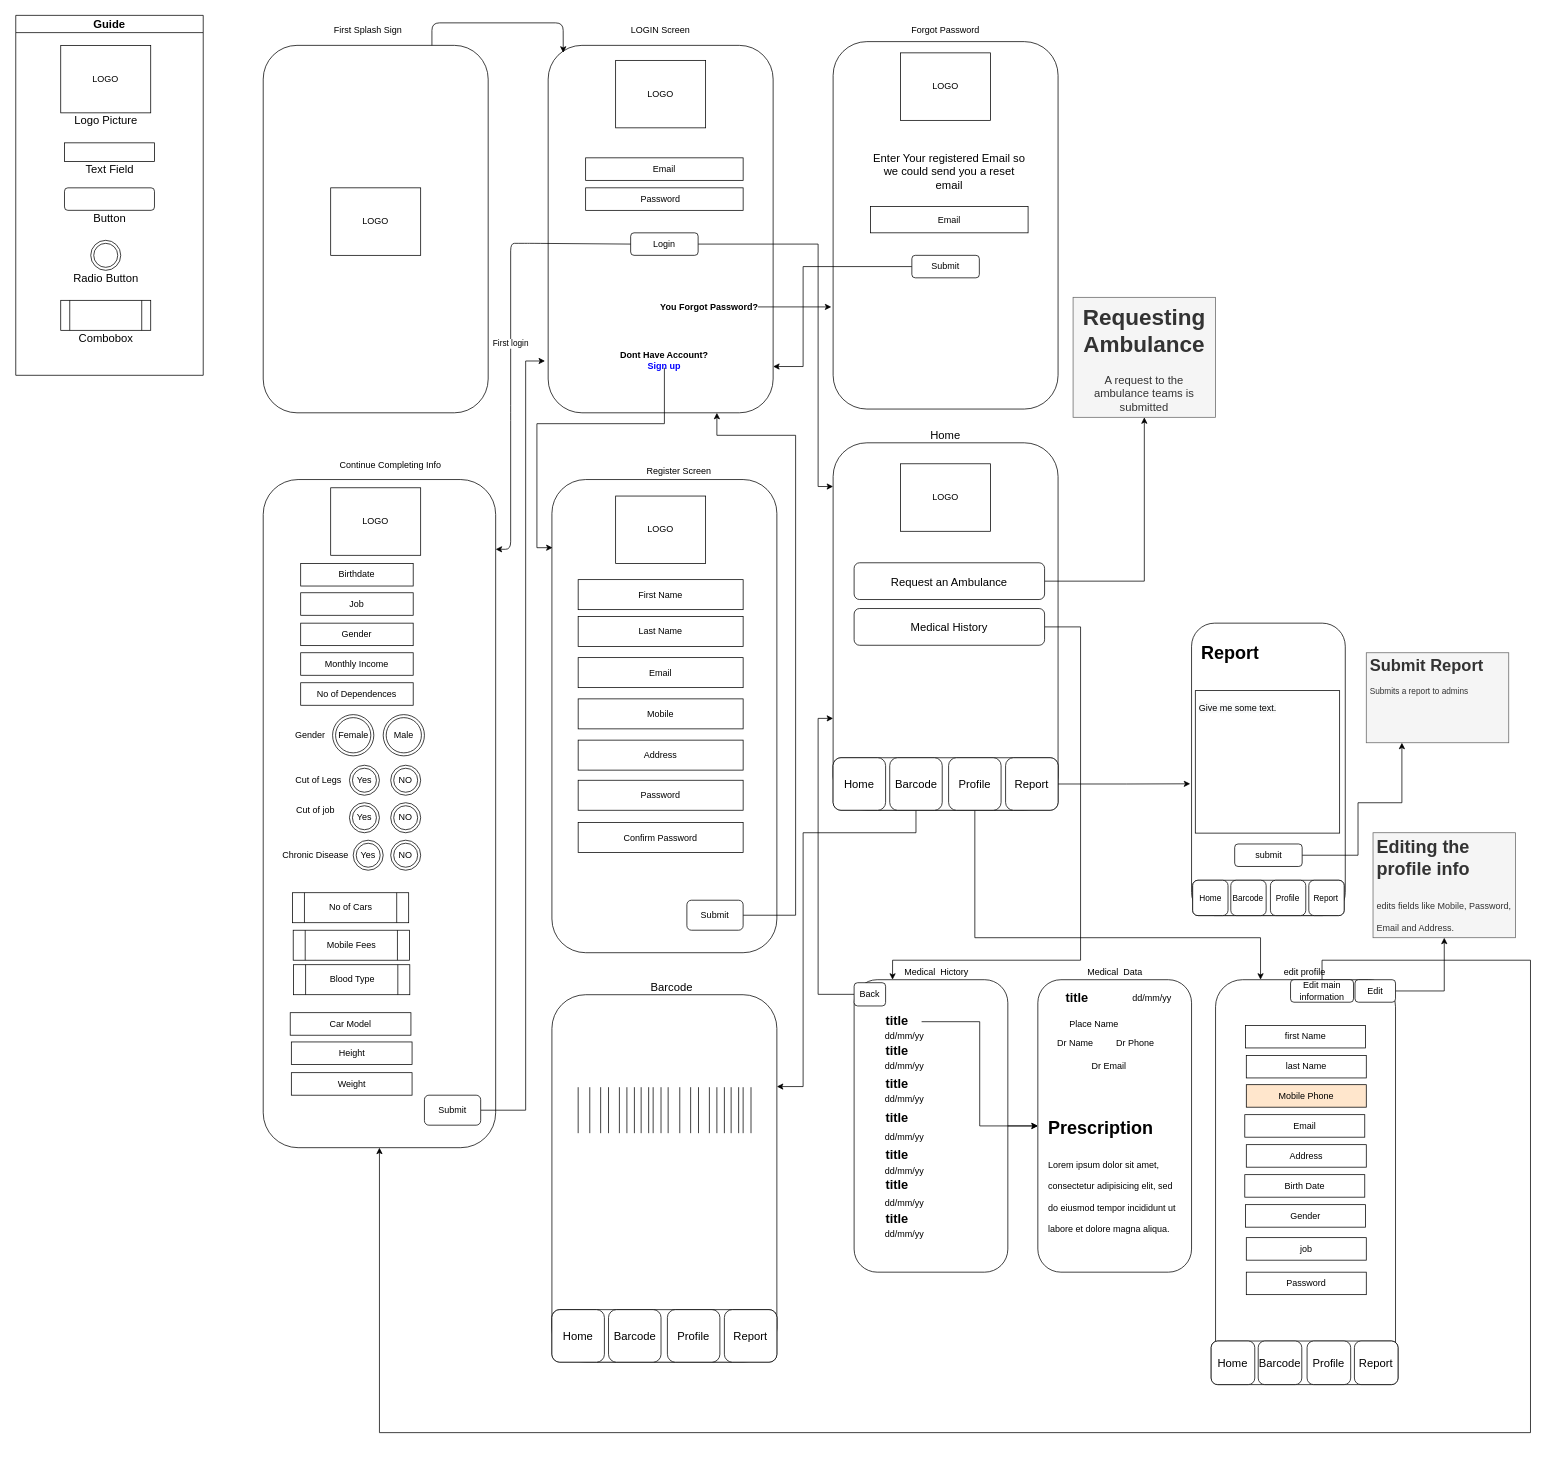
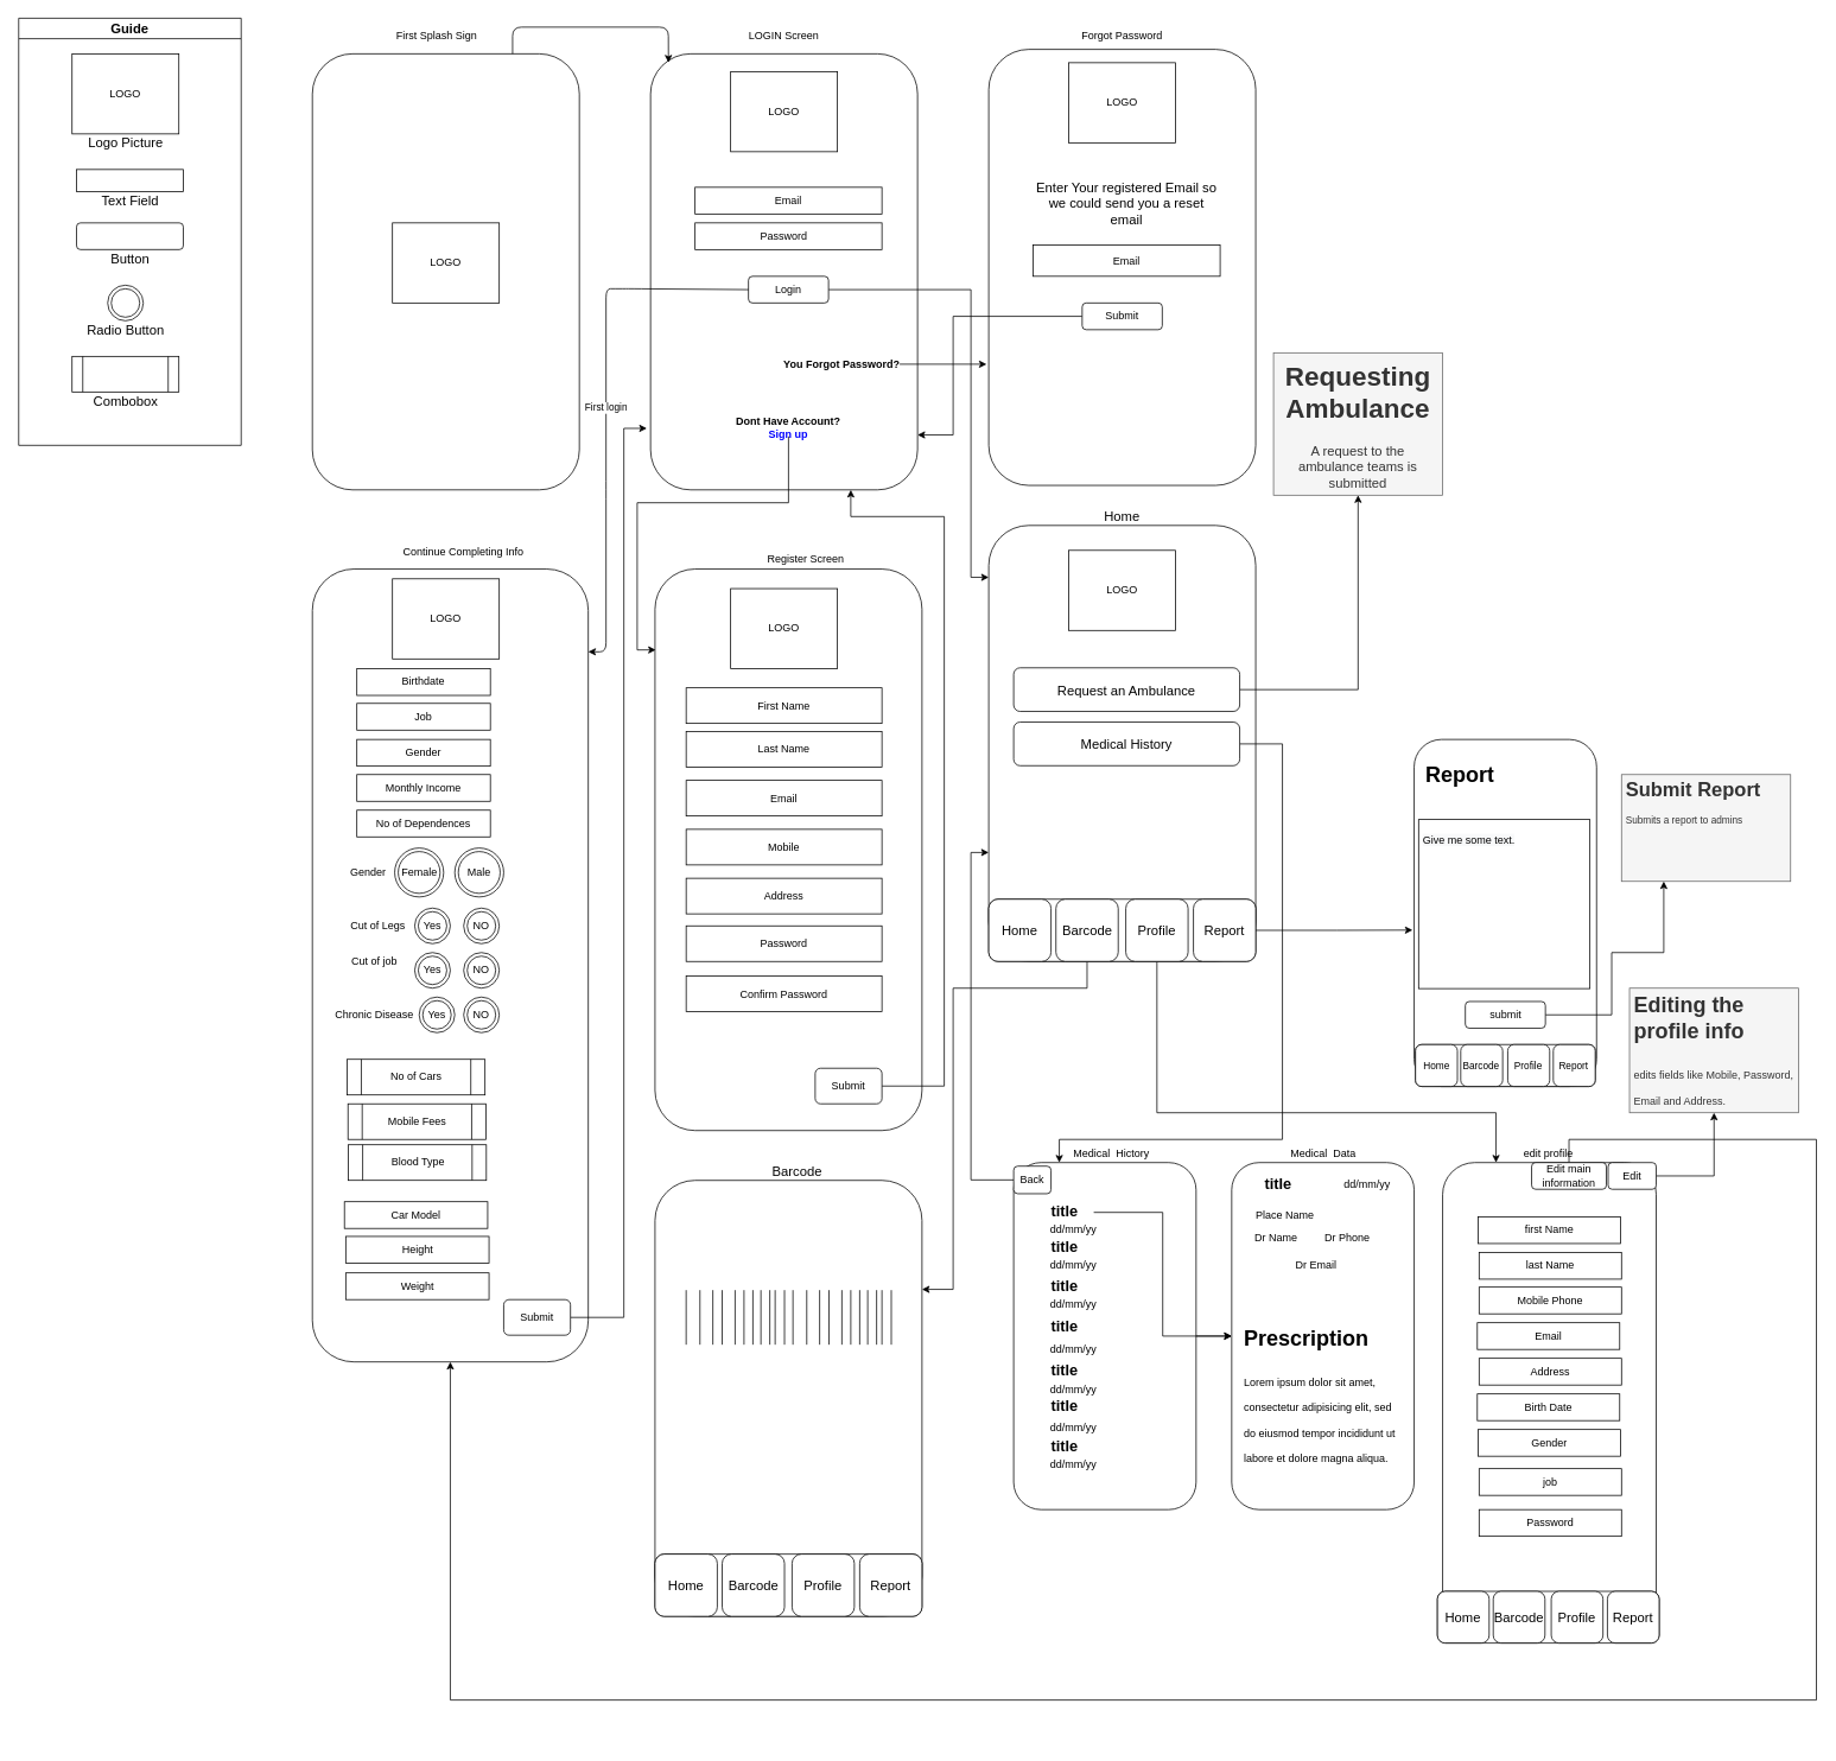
- <mxCell id="177" value="Place Name" style="text;html=1;strokeColor=none;fillColor=none;align=center;verticalAlign=middle;whiteSpace=wrap;rounded=0;" parent="1" vertex="1"><mxGeometry x="1418" y="1355" width="80" height="20" as="geometry" /></mxCell>
+ <mxCell id="177" value="Place Name" style="text;html=1;strokeColor=none;fillColor=none;align=center;verticalAlign=middle;whiteSpace=wrap;rounded=0;" parent="1" vertex="1"><mxGeometry x="1403" y="1355" width="80" height="20" as="geometry" /></mxCell>
- <mxCell id="154" value="Mobile Phone" style="rounded=0;whiteSpace=wrap;html=1;fillColor=#ffe6cc;" parent="1" vertex="1"><mxGeometry x="1661" y="1446" width="160" height="30" as="geometry" /></mxCell>
+ <mxCell id="154" value="Mobile Phone" style="rounded=0;whiteSpace=wrap;html=1;" parent="1" vertex="1"><mxGeometry x="1661" y="1446" width="160" height="30" as="geometry" /></mxCell>
